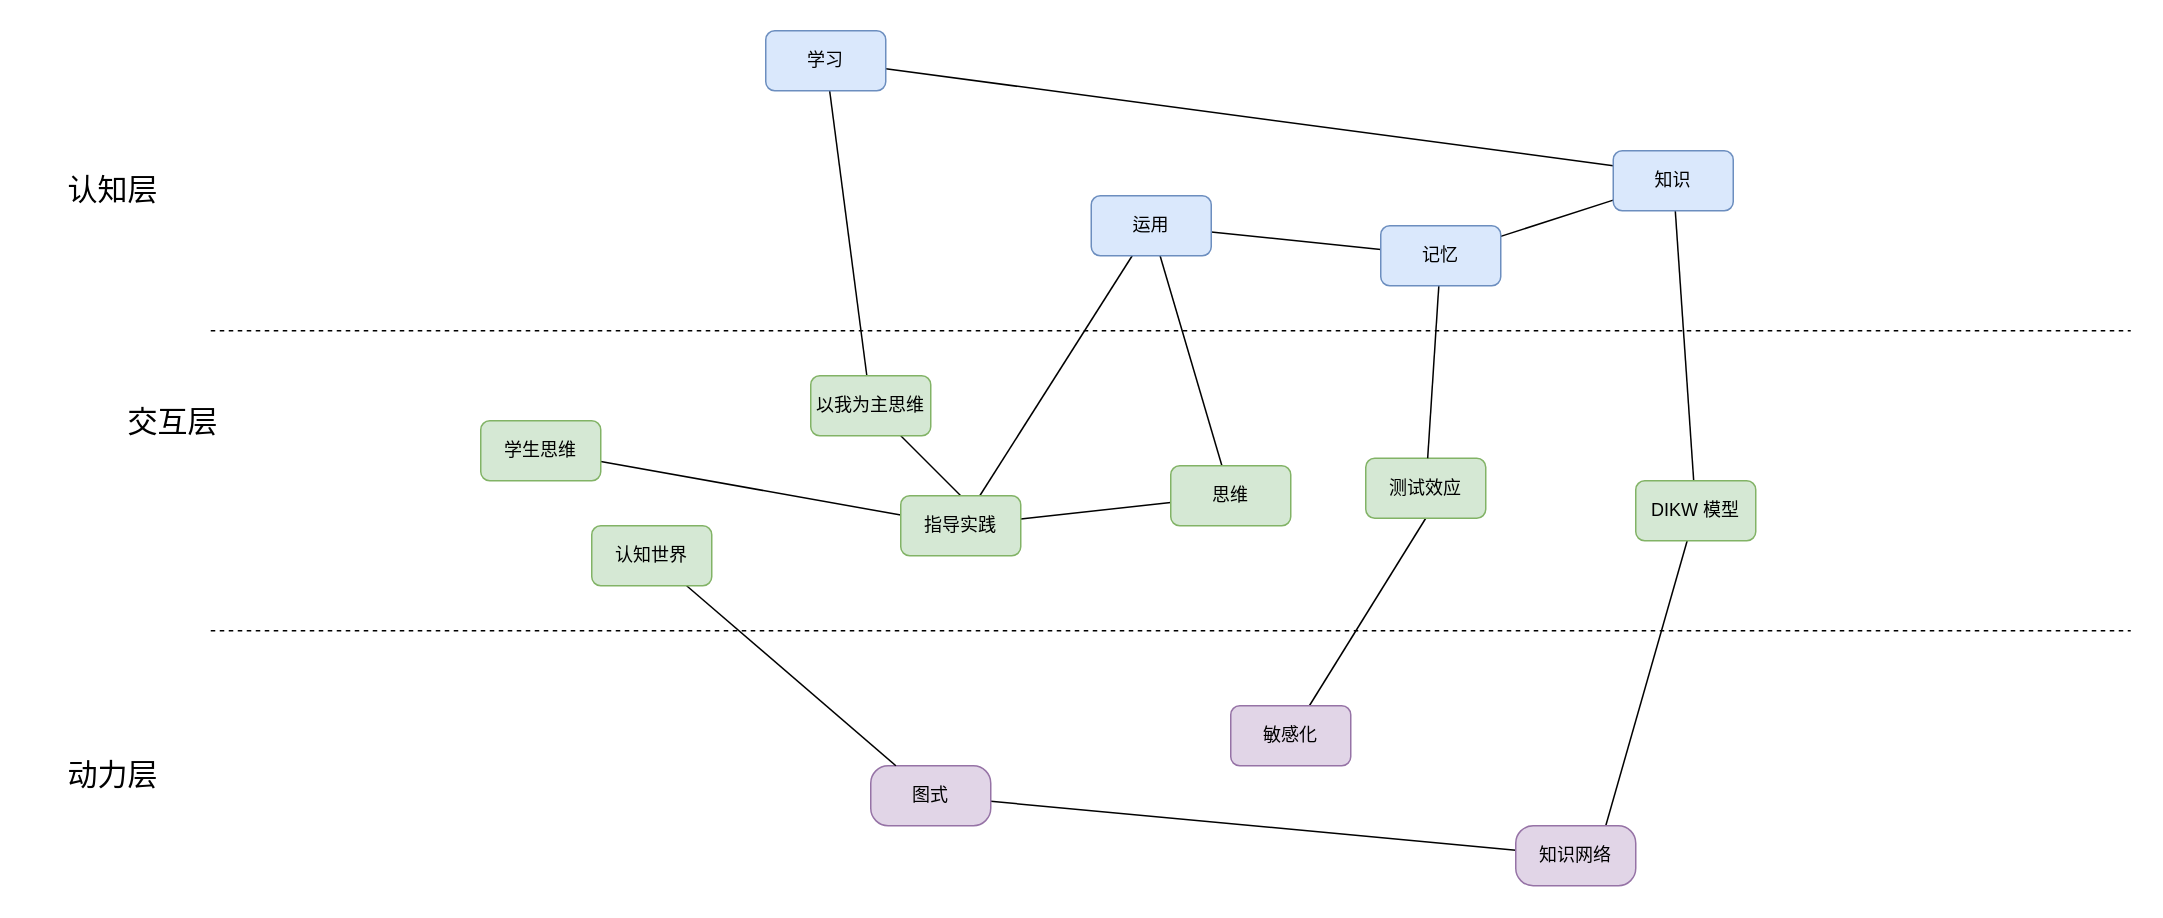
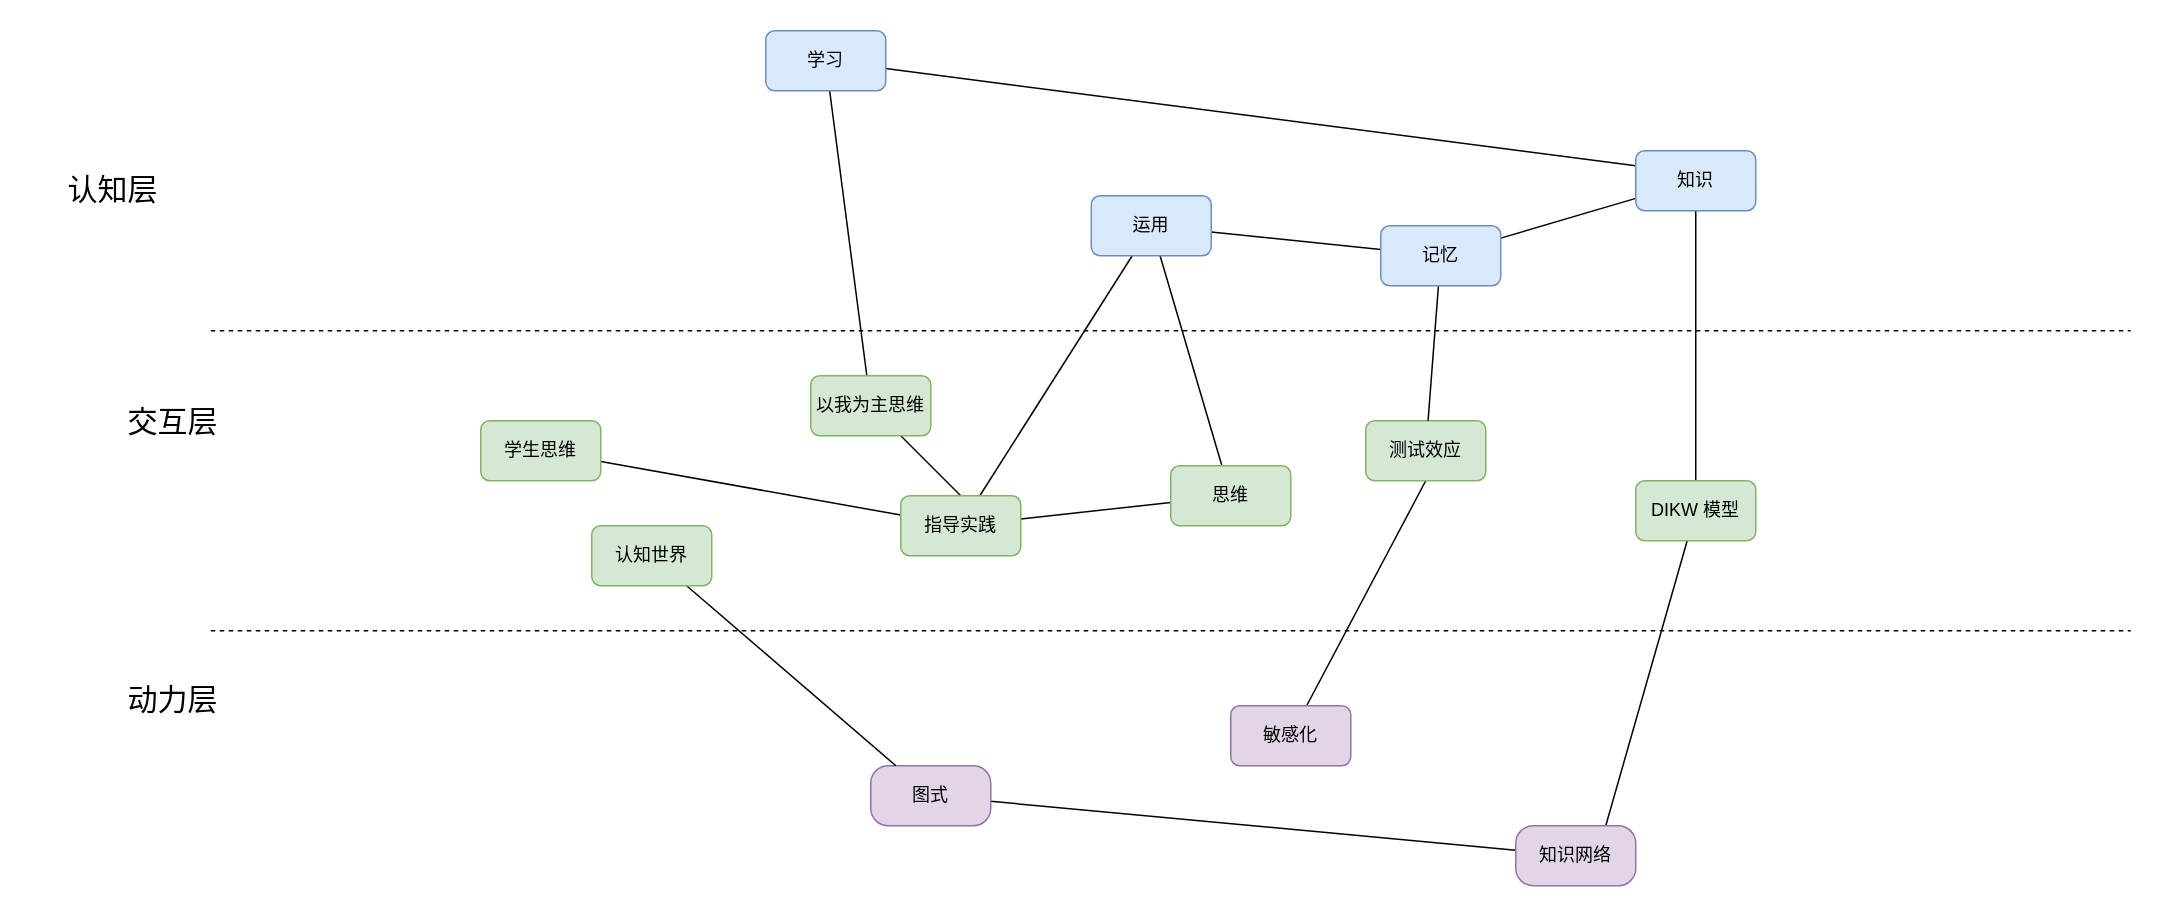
- <mxCell id="32" value="知识" style="rounded=1;whiteSpace=wrap;html=1;fillColor=#dae8fc;strokeColor=#6c8ebf;" vertex="1" parent="1"><mxGeometry x="1075" y="100" width="80" height="40" as="geometry" /></mxCell>
+ <mxCell id="32" value="知识" style="rounded=1;whiteSpace=wrap;html=1;fillColor=#dae8fc;strokeColor=#6c8ebf;" vertex="1" parent="1"><mxGeometry x="1090" y="100" width="80" height="40" as="geometry" /></mxCell>
- <mxCell id="27" value="测试效应" style="rounded=1;whiteSpace=wrap;html=1;fillColor=#d5e8d4;strokeColor=#82b366;" vertex="1" parent="1"><mxGeometry x="910" y="305" width="80" height="40" as="geometry" /></mxCell>
+ <mxCell id="27" value="测试效应" style="rounded=1;whiteSpace=wrap;html=1;fillColor=#d5e8d4;strokeColor=#82b366;" vertex="1" parent="1"><mxGeometry x="910" y="280" width="80" height="40" as="geometry" /></mxCell>
- <mxCell id="6" value="动力层" style="text;html=1;strokeColor=none;fillColor=none;align=center;verticalAlign=middle;whiteSpace=wrap;rounded=0;fontSize=20;" vertex="1" parent="1"><mxGeometry x="20" y="500" width="110" height="30" as="geometry" /></mxCell>
+ <mxCell id="6" value="动力层" style="text;html=1;strokeColor=none;fillColor=none;align=center;verticalAlign=middle;whiteSpace=wrap;rounded=0;fontSize=20;" vertex="1" parent="1"><mxGeometry x="60" y="450" width="110" height="30" as="geometry" /></mxCell>
